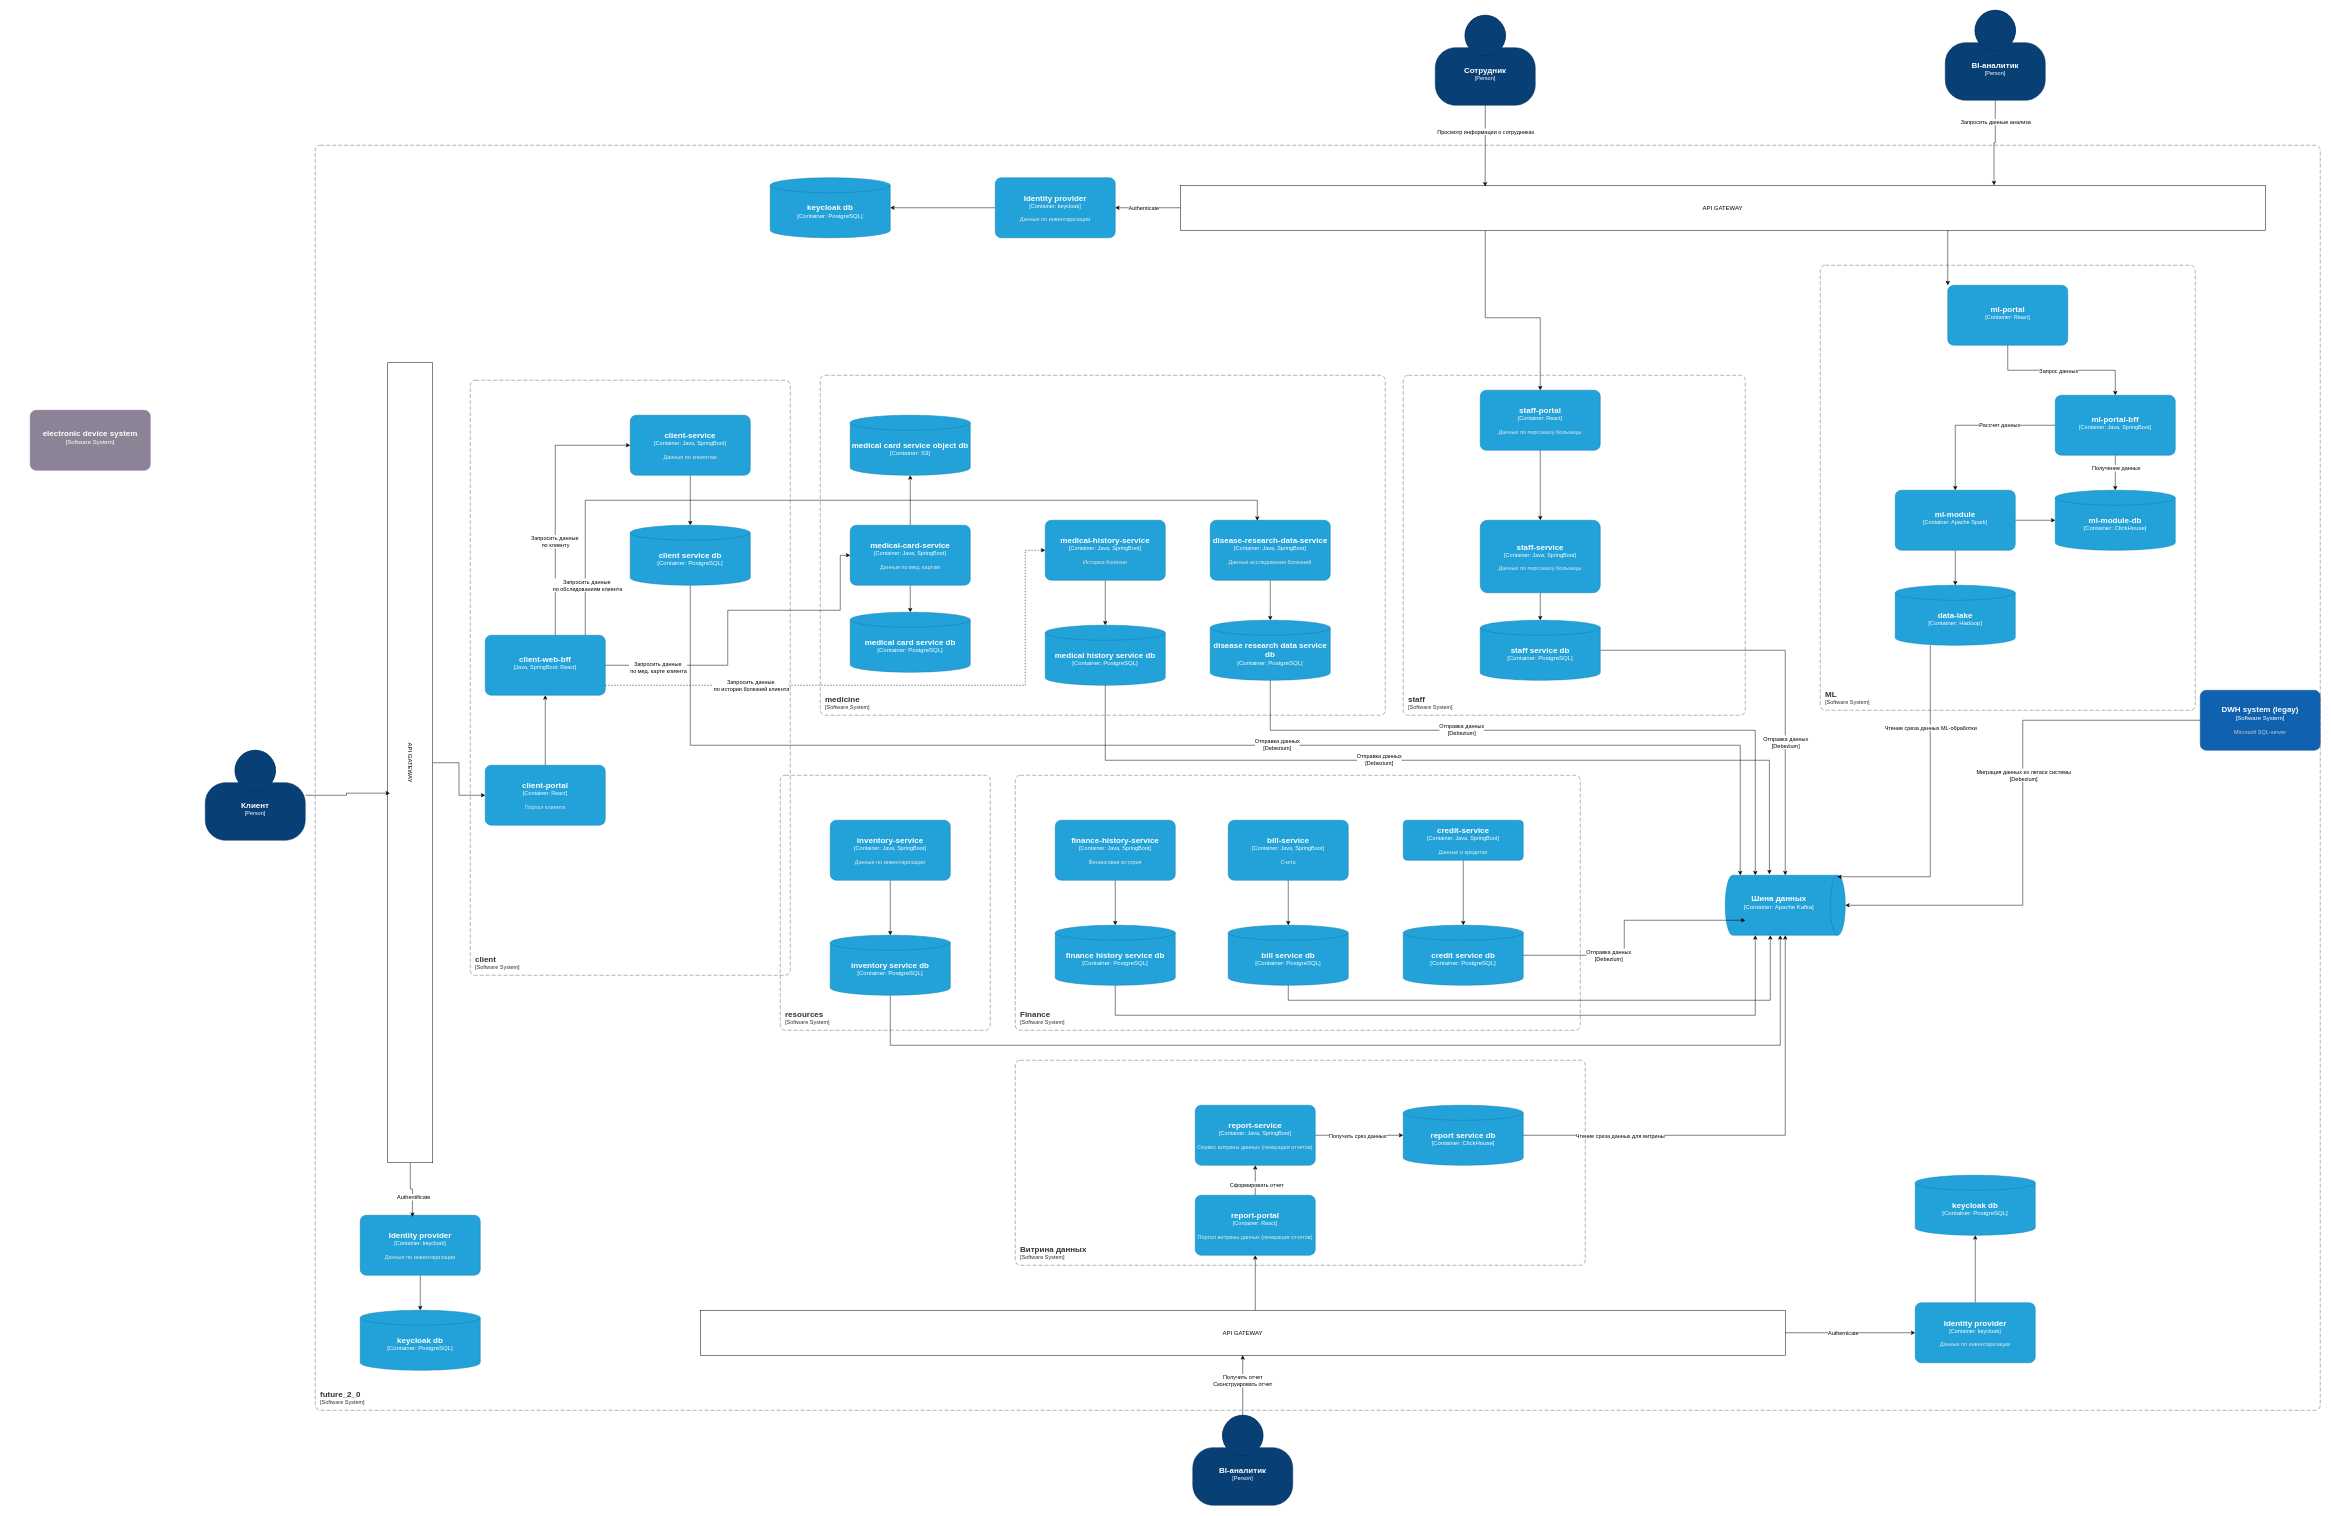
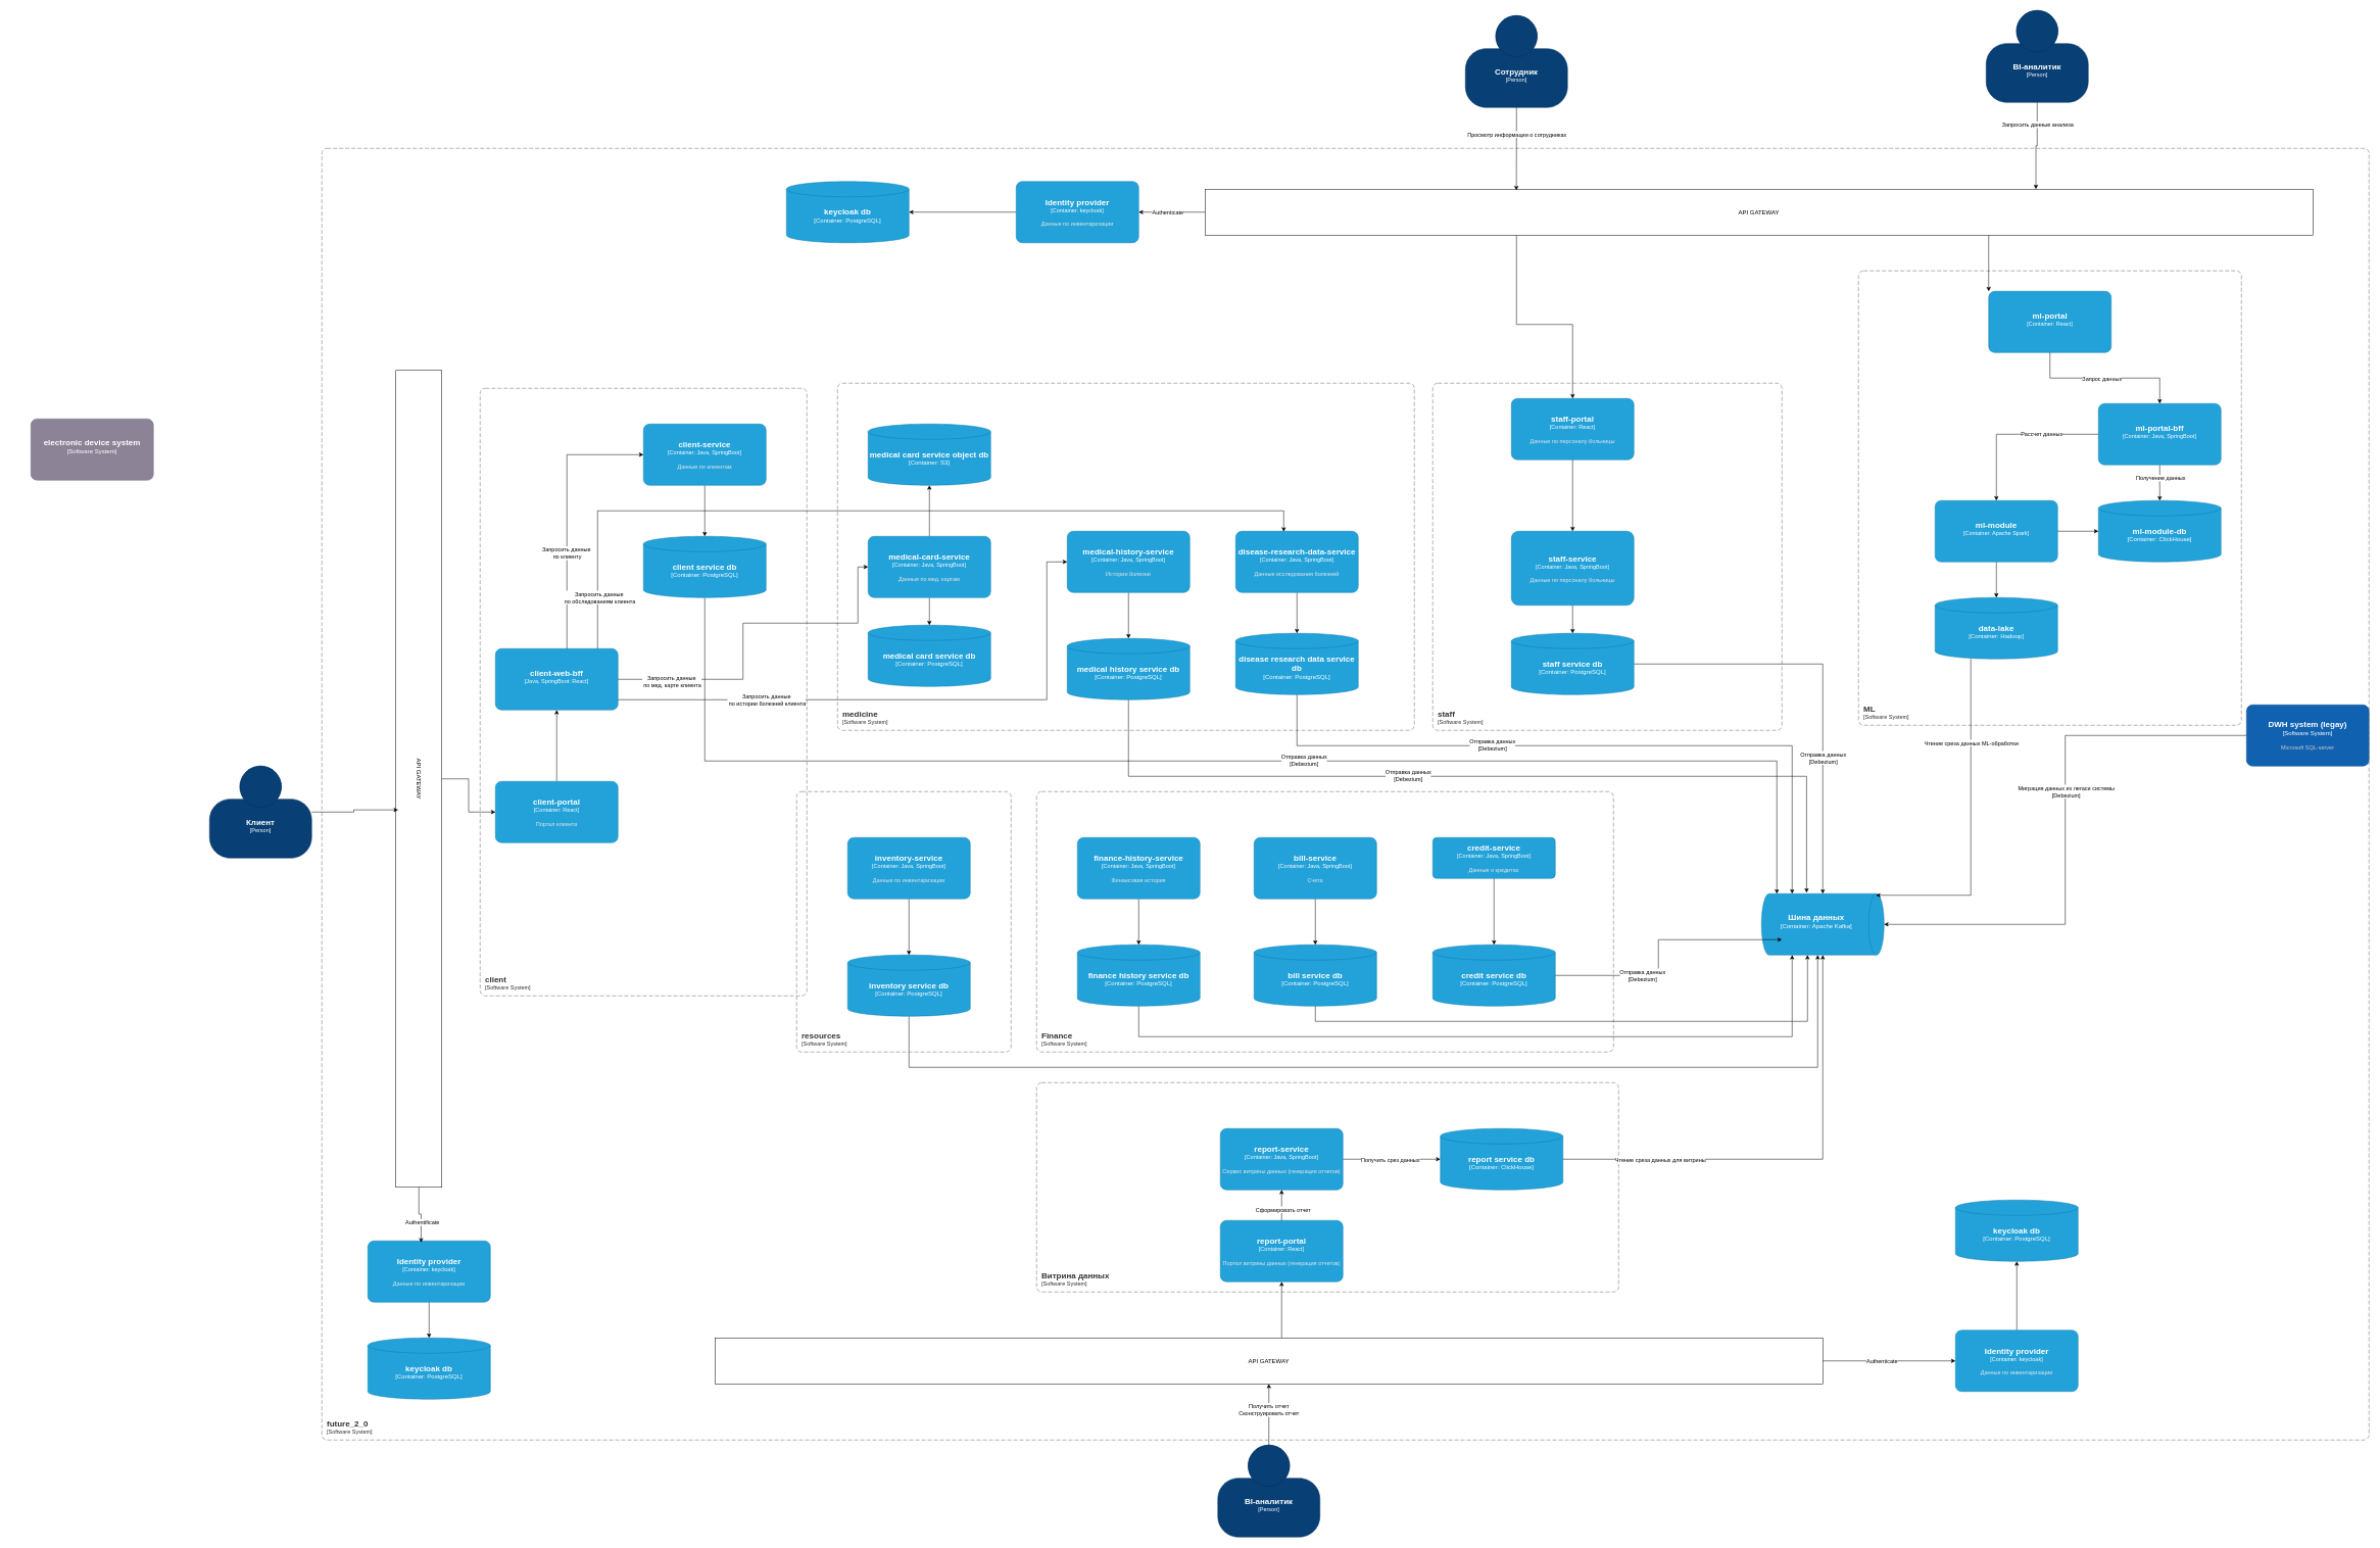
- <mxCell id="85" style="edgeStyle=orthogonalEdgeStyle;rounded=0;orthogonalLoop=1;jettySize=auto;html=1;entryX=0;entryY=0.5;entryDx=0;entryDy=0;entryPerimeter=0;dashed=1;" edge="1" parent="1" source="80" target="16"><mxGeometry relative="1" as="geometry"><Array as="points"><mxPoint x="2050" y="1370" /><mxPoint x="2050" y="1100" /></Array></mxGeometry></mxCell>
+ <mxCell id="85" style="edgeStyle=orthogonalEdgeStyle;rounded=0;orthogonalLoop=1;jettySize=auto;html=1;entryX=0;entryY=0.5;entryDx=0;entryDy=0;entryPerimeter=0;" edge="1" parent="1" source="80" target="16"><mxGeometry relative="1" as="geometry"><Array as="points"><mxPoint x="2050" y="1370" /><mxPoint x="2050" y="1100" /></Array></mxGeometry></mxCell>
- <mxCell id="58" value="&lt;font style=&quot;font-size: 16px&quot;&gt;&lt;b&gt;report service db&lt;/b&gt;&lt;/font&gt;&lt;div&gt;[Container:&amp;nbsp;ClickHouse]&lt;/div&gt;&lt;br&gt;&lt;div&gt;&lt;font style=&quot;font-size: 11px&quot;&gt;&lt;font color=&quot;#E6E6E6&quot;&gt;&lt;/font&gt;&lt;/div&gt;" style="shape=cylinder3;size=15;whiteSpace=wrap;html=1;boundedLbl=1;rounded=0;labelBackgroundColor=none;fillColor=#23A2D9;fontSize=12;fontColor=#ffffff;align=center;strokeColor=#0E7DAD;metaEdit=1;points=[[0.5,0,0],[1,0.25,0],[1,0.5,0],[1,0.75,0],[0.5,1,0],[0,0.75,0],[0,0.5,0],[0,0.25,0]];resizable=0;" vertex="1" parent="1"><mxGeometry x="2806" y="2210" width="240" height="120" as="geometry" /></mxCell>
+ <mxCell id="58" value="&lt;font style=&quot;font-size: 16px&quot;&gt;&lt;b&gt;report service db&lt;/b&gt;&lt;/font&gt;&lt;div&gt;[Container:&amp;nbsp;ClickHouse]&lt;/div&gt;&lt;br&gt;&lt;div&gt;&lt;font style=&quot;font-size: 11px&quot;&gt;&lt;font color=&quot;#E6E6E6&quot;&gt;&lt;/font&gt;&lt;/div&gt;" style="shape=cylinder3;size=15;whiteSpace=wrap;html=1;boundedLbl=1;rounded=0;labelBackgroundColor=none;fillColor=#23A2D9;fontSize=12;fontColor=#ffffff;align=center;strokeColor=#0E7DAD;metaEdit=1;points=[[0.5,0,0],[1,0.25,0],[1,0.5,0],[1,0.75,0],[0.5,1,0],[0,0.75,0],[0,0.5,0],[0,0.25,0]];resizable=0;" vertex="1" parent="1"><mxGeometry x="2821" y="2210" width="240" height="120" as="geometry" /></mxCell>
